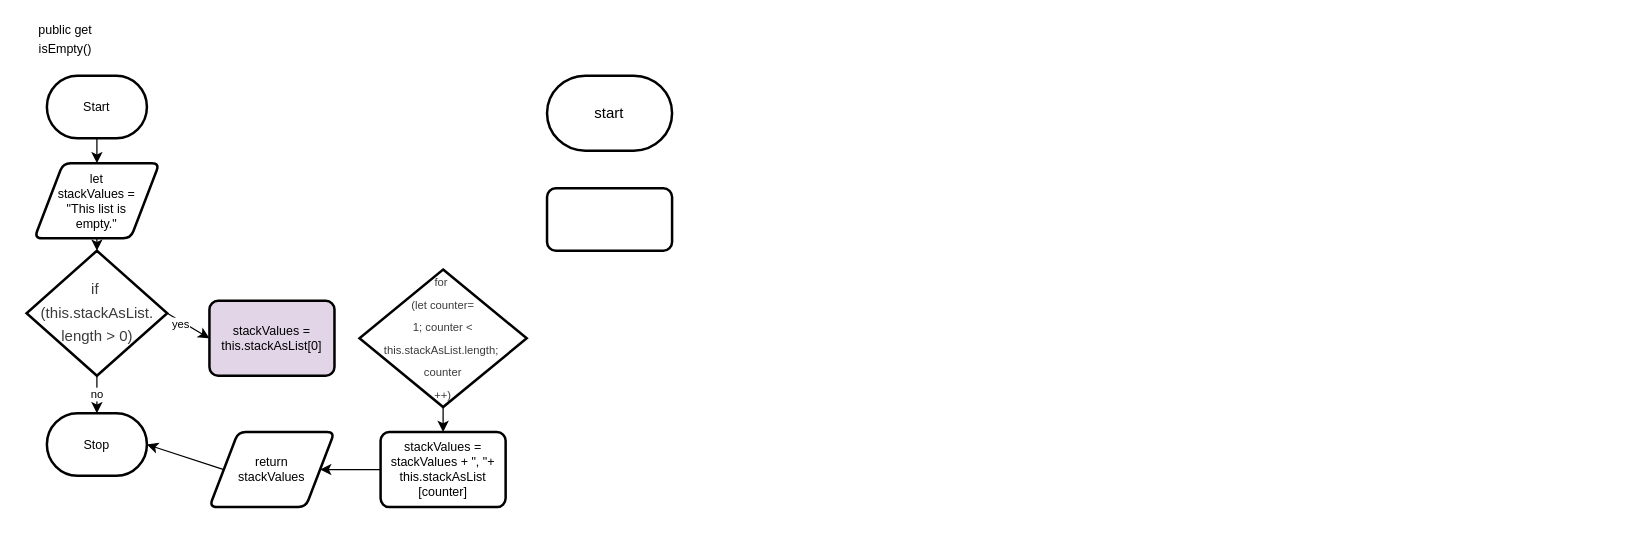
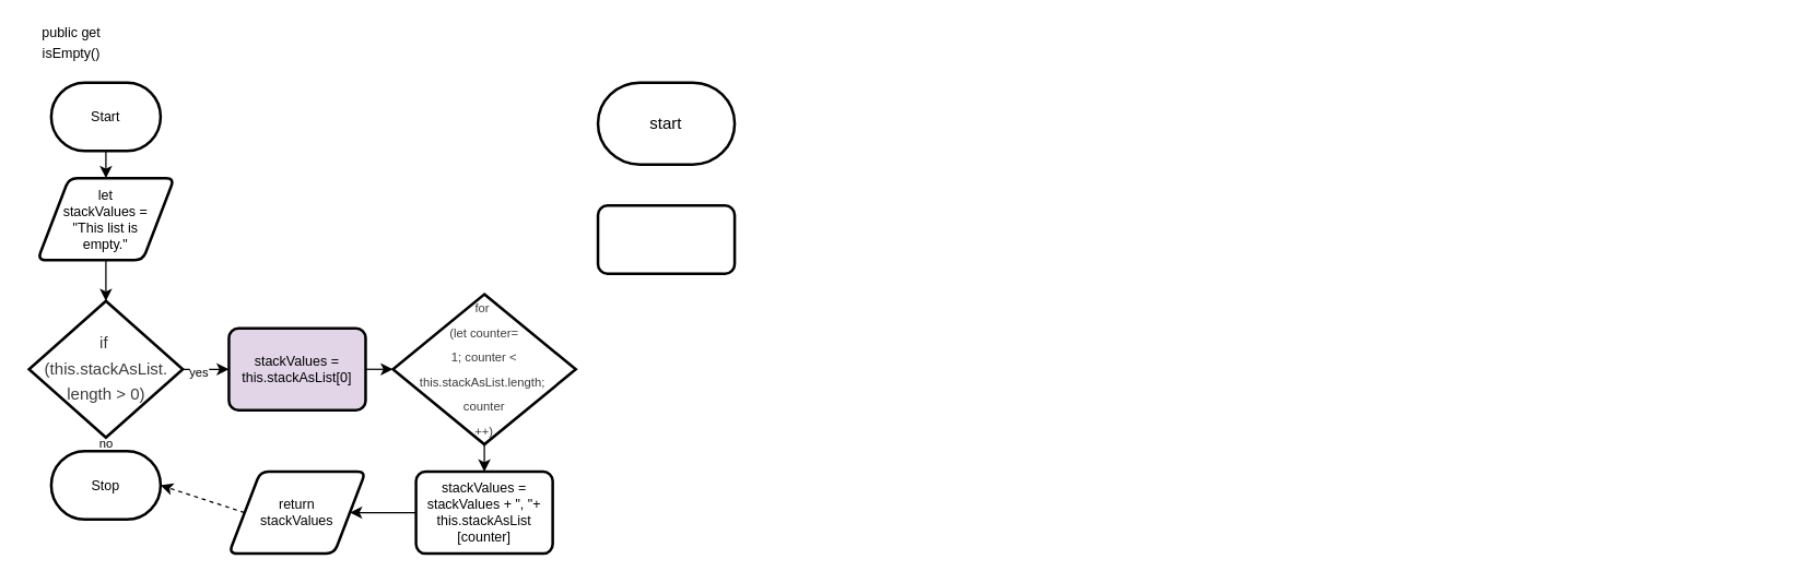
- <mxCell id="11" value="&lt;div style=&quot;line-height: 18px;&quot;&gt;&lt;div style=&quot;line-height: 18px;&quot;&gt;&lt;font color=&quot;#3b3b3b&quot;&gt;&lt;span style=&quot;font-size: 12px;&quot;&gt;if&amp;nbsp;&lt;/span&gt;&lt;/font&gt;&lt;/div&gt;&lt;div style=&quot;line-height: 18px;&quot;&gt;&lt;font color=&quot;#3b3b3b&quot;&gt;&lt;span style=&quot;font-size: 12px;&quot;&gt;(this.stackAsList.&lt;/span&gt;&lt;/font&gt;&lt;/div&gt;&lt;div style=&quot;line-height: 18px;&quot;&gt;&lt;font color=&quot;#3b3b3b&quot;&gt;&lt;span style=&quot;font-size: 12px;&quot;&gt;length &amp;gt; 0)&lt;/span&gt;&lt;/font&gt;&lt;br&gt;&lt;/div&gt;&lt;/div&gt;" style="strokeWidth=2;html=1;shape=mxgraph.flowchart.decision;whiteSpace=wrap;fontSize=10;" vertex="1" parent="1"><mxGeometry x="20.75" y="200" width="112.5" height="100" as="geometry" /></mxCell>
+ <mxCell id="11" value="&lt;div style=&quot;line-height: 18px;&quot;&gt;&lt;div style=&quot;line-height: 18px;&quot;&gt;&lt;font color=&quot;#3b3b3b&quot;&gt;&lt;span style=&quot;font-size: 12px;&quot;&gt;if&amp;nbsp;&lt;/span&gt;&lt;/font&gt;&lt;/div&gt;&lt;div style=&quot;line-height: 18px;&quot;&gt;&lt;font color=&quot;#3b3b3b&quot;&gt;&lt;span style=&quot;font-size: 12px;&quot;&gt;(this.stackAsList.&lt;/span&gt;&lt;/font&gt;&lt;/div&gt;&lt;div style=&quot;line-height: 18px;&quot;&gt;&lt;font color=&quot;#3b3b3b&quot;&gt;&lt;span style=&quot;font-size: 12px;&quot;&gt;length &amp;gt; 0)&lt;/span&gt;&lt;/font&gt;&lt;br&gt;&lt;/div&gt;&lt;/div&gt;" style="strokeWidth=2;html=1;shape=mxgraph.flowchart.decision;whiteSpace=wrap;fontSize=10;" vertex="1" parent="1"><mxGeometry x="20.75" y="220" width="112.5" height="100" as="geometry" /></mxCell>
+ <mxCell id="12" style="edgeStyle=none;html=1;exitX=1;exitY=0.5;exitDx=0;exitDy=0;entryX=0;entryY=0.5;entryDx=0;entryDy=0;entryPerimeter=0;fontFamily=Helvetica;fontSize=9;" edge="1" parent="1" source="13" target="15"><mxGeometry relative="1" as="geometry" /></mxCell>
- <mxCell id="19" style="edgeStyle=none;html=1;exitX=0;exitY=0.5;exitDx=0;exitDy=0;entryX=1;entryY=0.5;entryDx=0;entryDy=0;entryPerimeter=0;fontFamily=Helvetica;fontSize=9;" edge="1" parent="1" source="20" target="18"><mxGeometry relative="1" as="geometry" /></mxCell>
+ <mxCell id="19" style="edgeStyle=none;html=1;exitX=0;exitY=0.5;exitDx=0;exitDy=0;entryX=1;entryY=0.5;entryDx=0;entryDy=0;entryPerimeter=0;fontFamily=Helvetica;fontSize=9;dashed=1;" edge="1" parent="1" source="20" target="18"><mxGeometry relative="1" as="geometry" /></mxCell>
